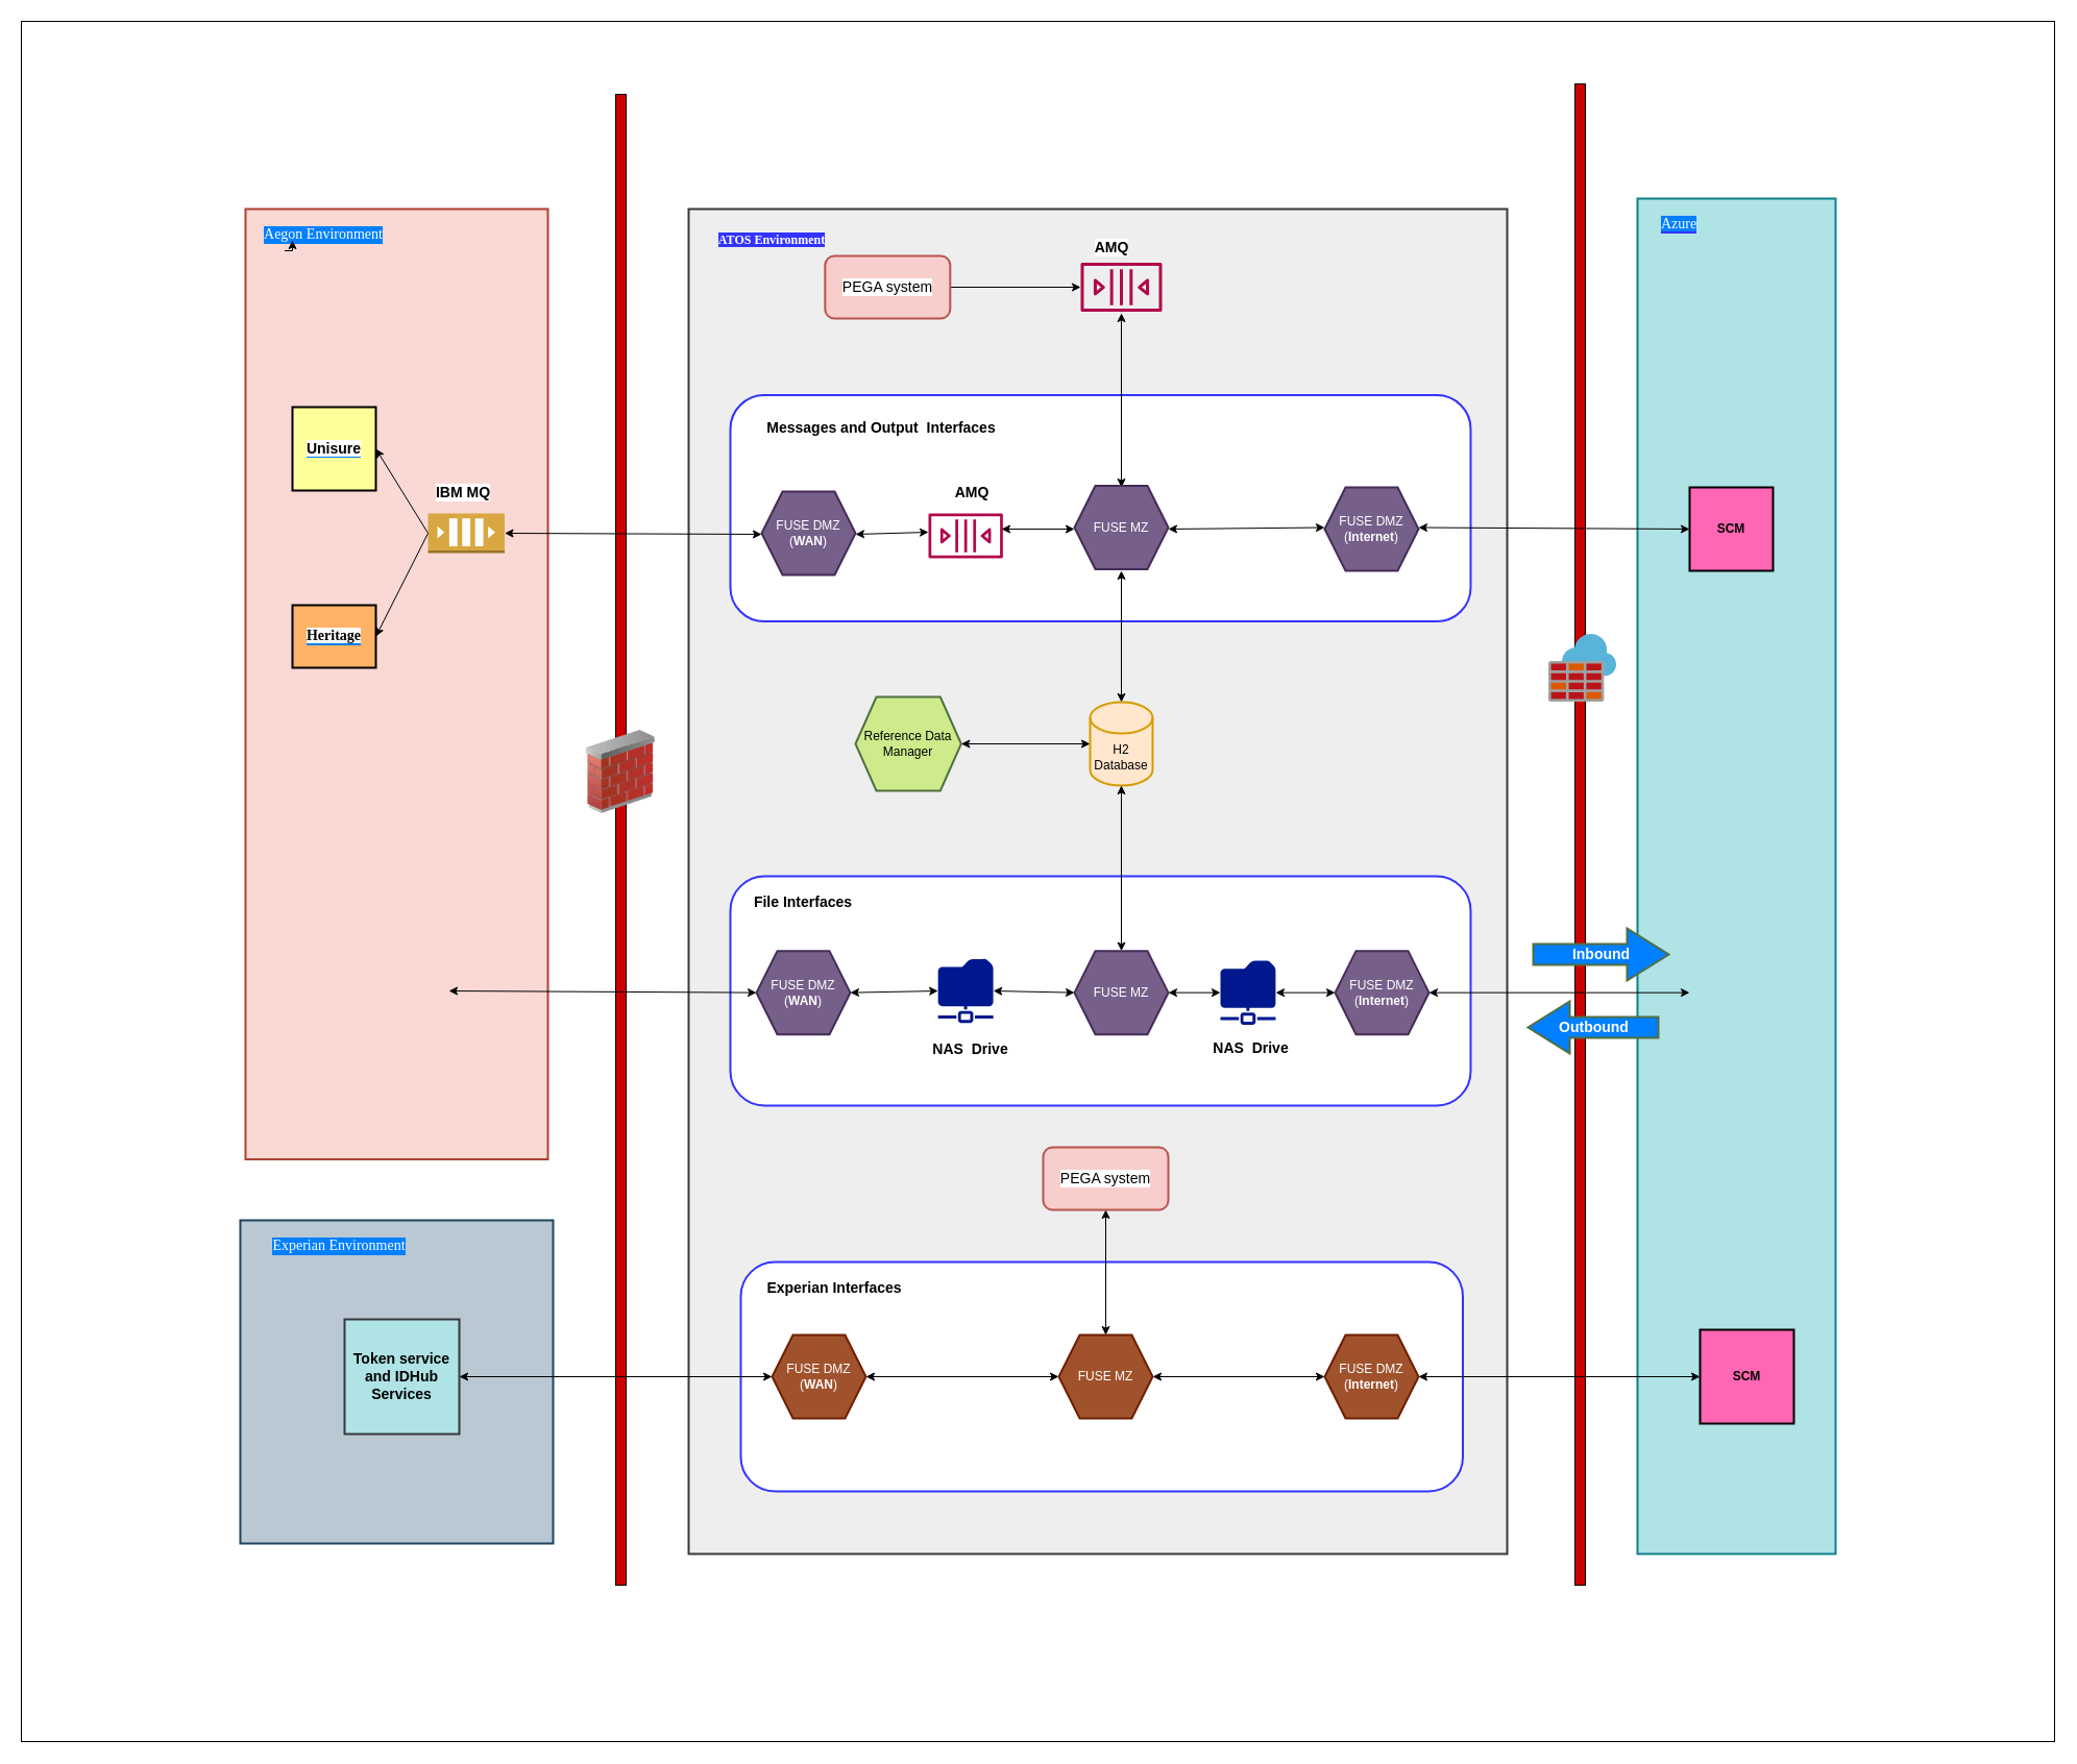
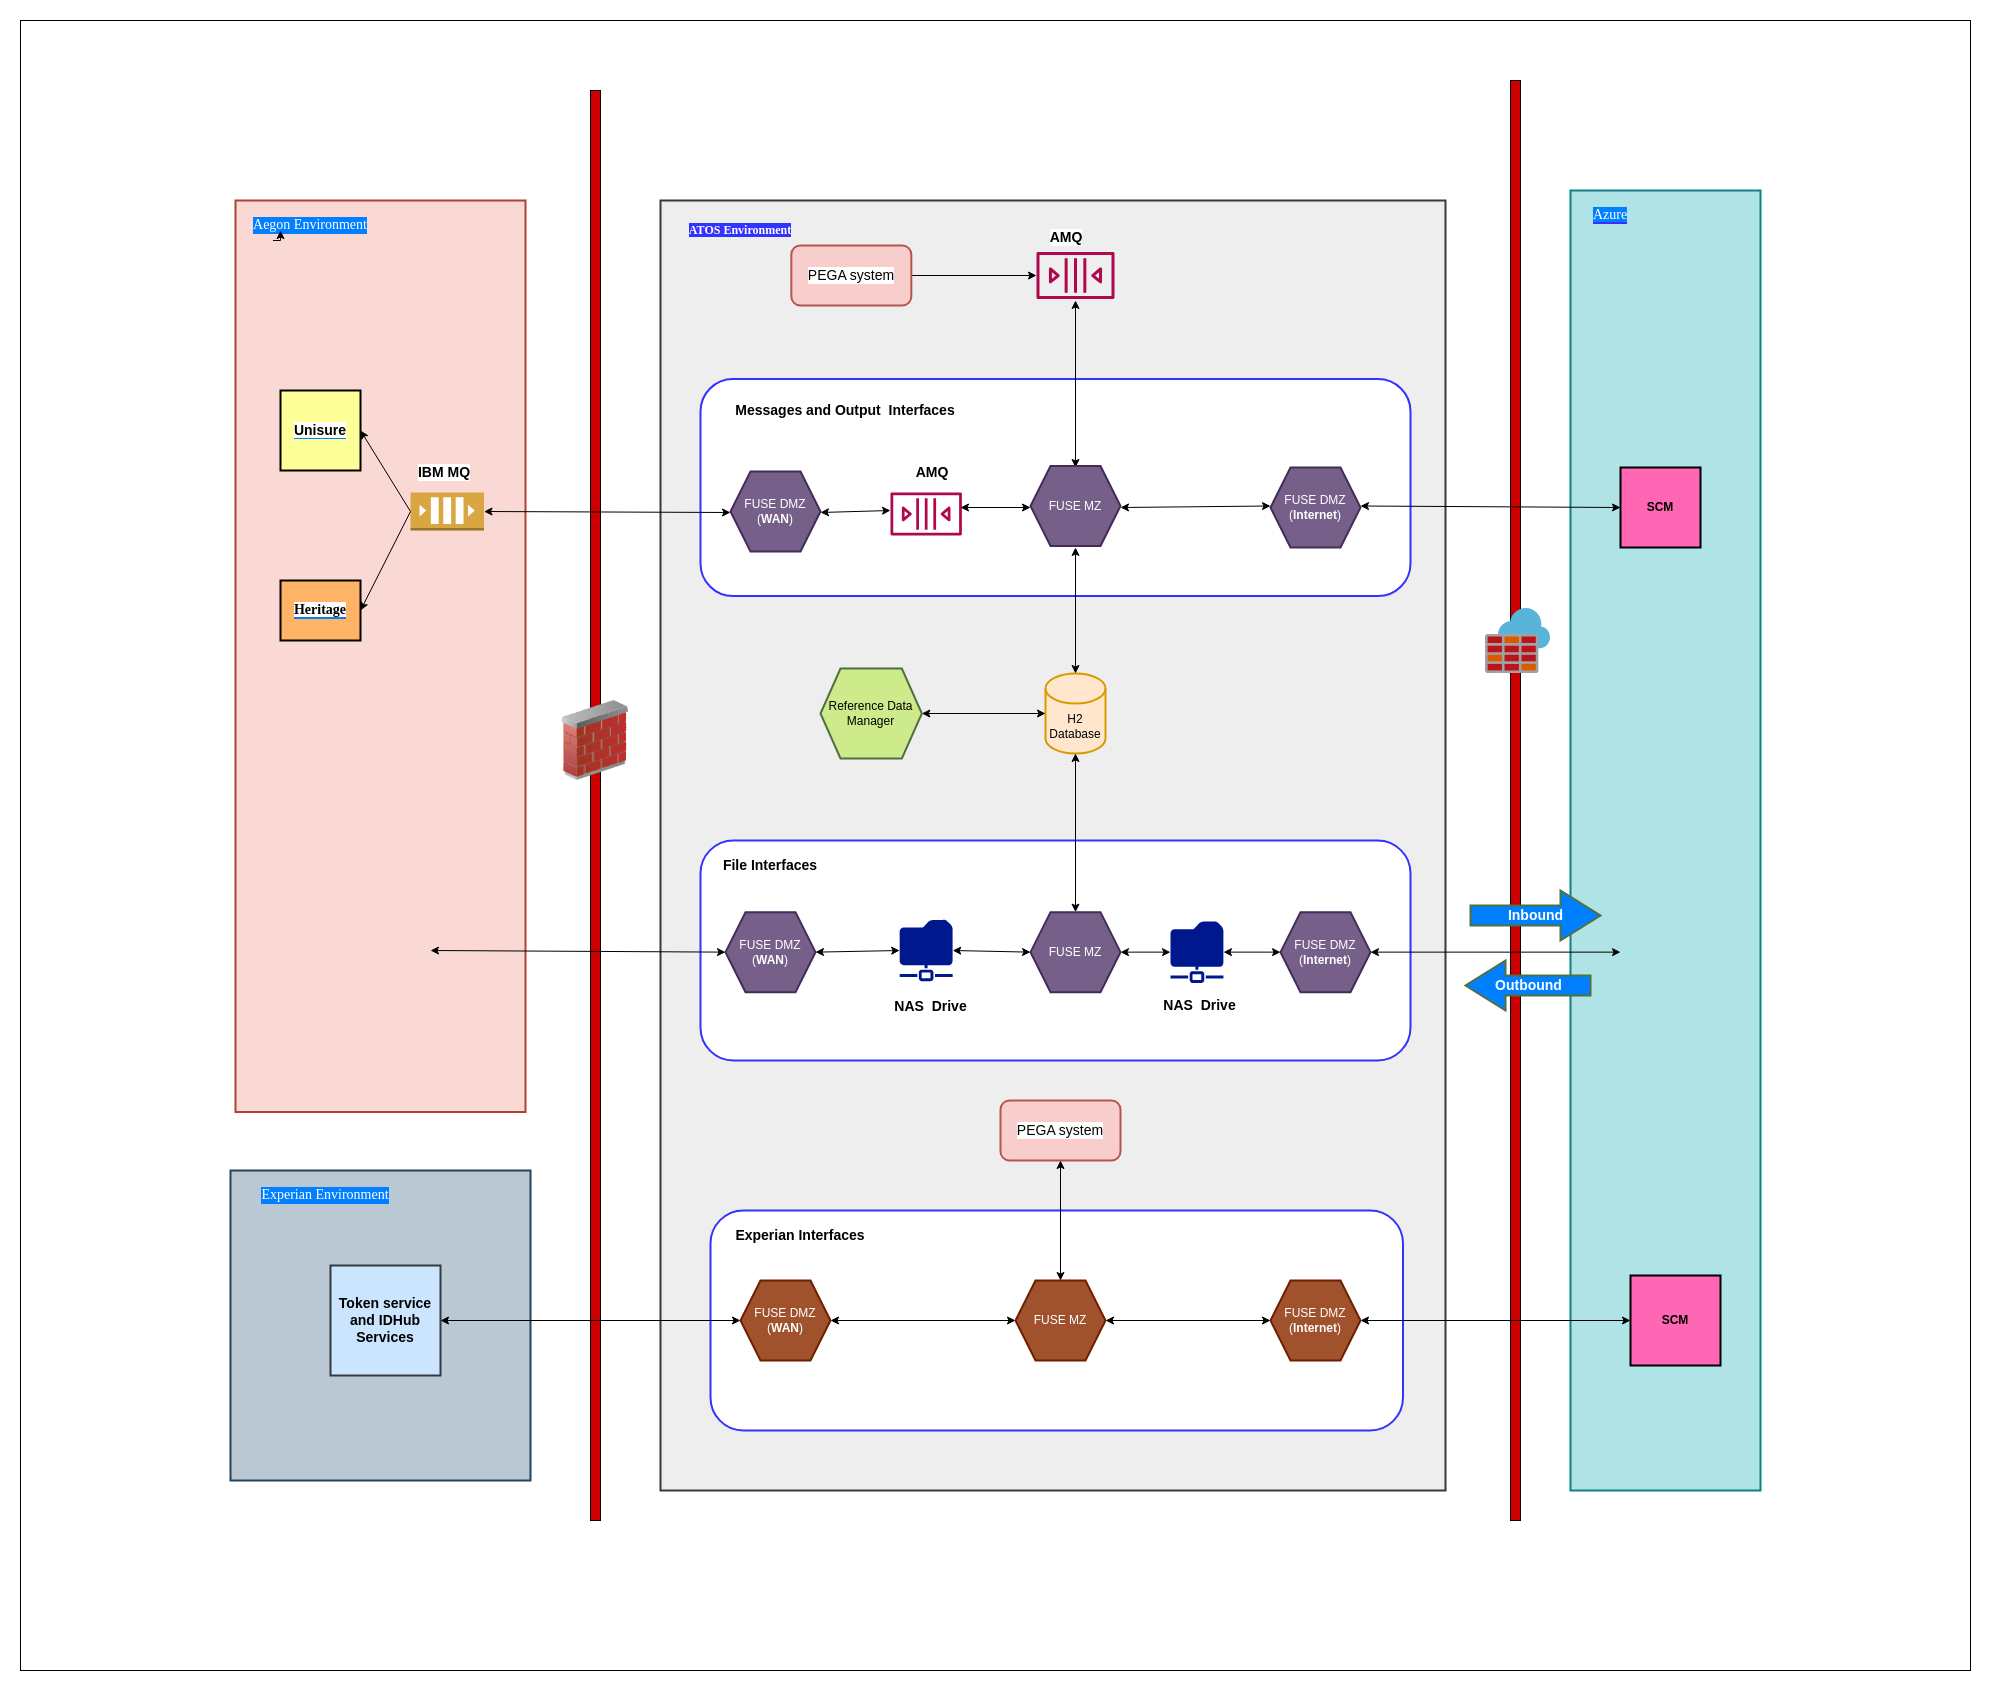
- <mxCell id="49" value="&lt;b&gt;Token service and IDHub Services&lt;/b&gt;" style="whiteSpace=wrap;html=1;aspect=fixed;labelBackgroundColor=none;fontFamily=Helvetica;fontSize=14;strokeWidth=2;fillColor=#b0e3e6;strokeColor=#36393d;" vertex="1" parent="1"><mxGeometry x="330" y="1265" width="110" height="110" as="geometry" /></mxCell>
+ <mxCell id="49" value="&lt;b&gt;Token service and IDHub Services&lt;/b&gt;" style="whiteSpace=wrap;html=1;aspect=fixed;labelBackgroundColor=none;fontFamily=Helvetica;fontSize=14;strokeWidth=2;fillColor=#cce5ff;strokeColor=#36393d;" vertex="1" parent="1"><mxGeometry x="330" y="1265" width="110" height="110" as="geometry" /></mxCell>
